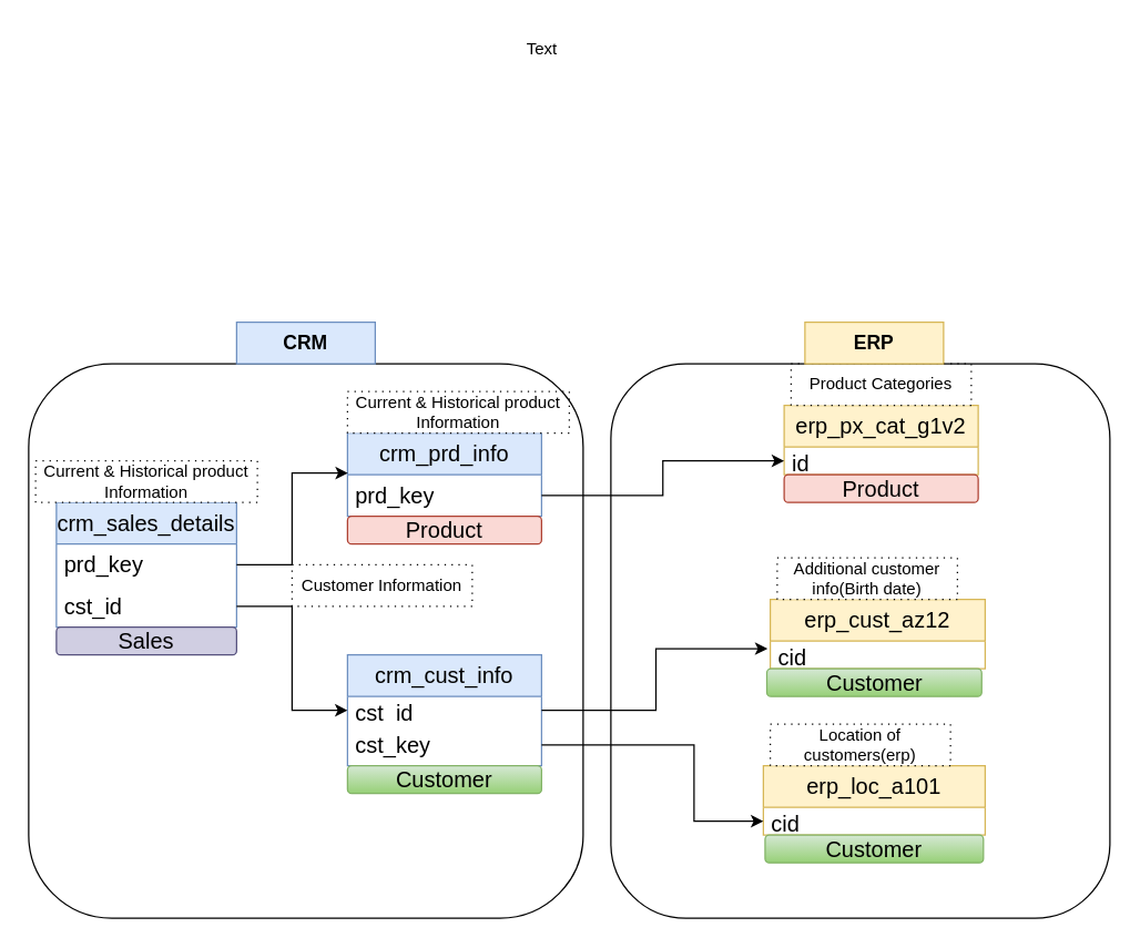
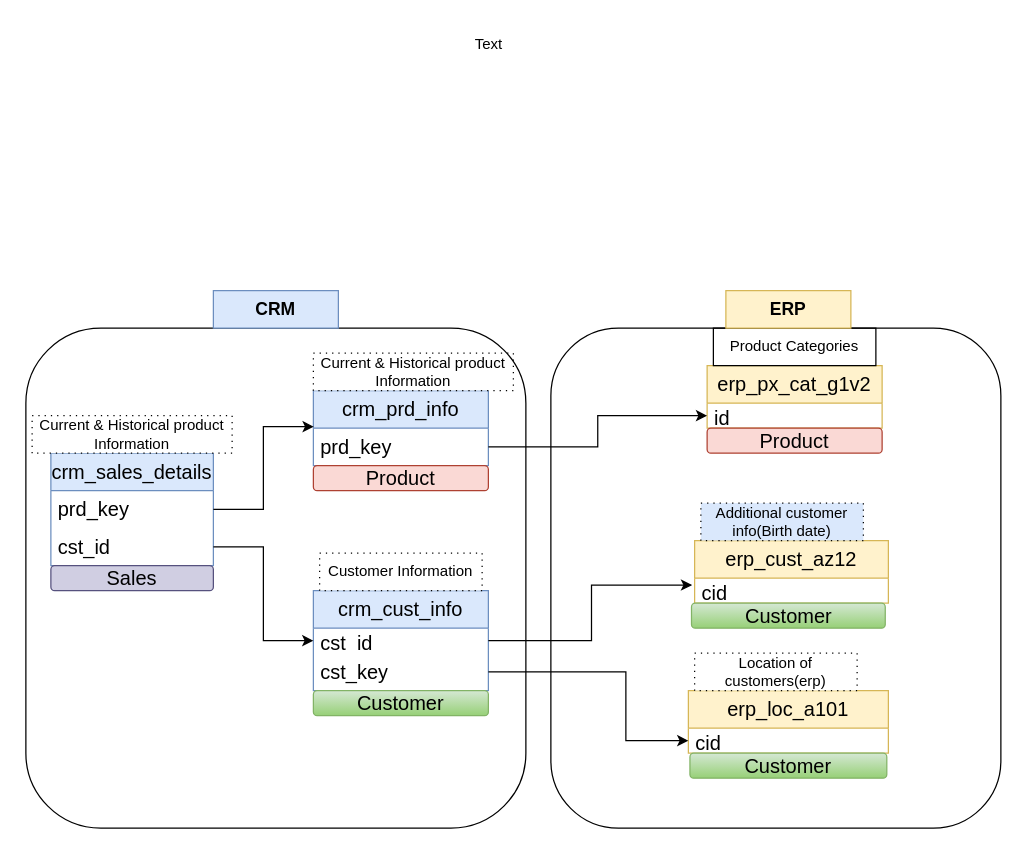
- <mxCell id="25" value="Product Categories" style="rounded=0;whiteSpace=wrap;html=1;dashed=1;dashPattern=1 4;" vertex="1" parent="1"><mxGeometry x="570" y="262" width="130" height="30" as="geometry" /></mxCell>
+ <mxCell id="25" value="Product Categories" style="rounded=0;whiteSpace=wrap;html=1;dashed=0;dashPattern=1 4;" vertex="1" parent="1"><mxGeometry x="570" y="262" width="130" height="30" as="geometry" /></mxCell>
- <mxCell id="15" value="Additional customer info(Birth date)" style="rounded=0;whiteSpace=wrap;html=1;dashed=1;dashPattern=1 4;" vertex="1" parent="1"><mxGeometry x="560" y="402" width="130" height="30" as="geometry" /></mxCell>
+ <mxCell id="15" value="Additional customer info(Birth date)" style="rounded=0;whiteSpace=wrap;html=1;dashed=1;dashPattern=1 4;fillColor=#dae8fc;" vertex="1" parent="1"><mxGeometry x="560" y="402" width="130" height="30" as="geometry" /></mxCell>
- <mxCell id="5" value="Customer Information" style="rounded=0;whiteSpace=wrap;html=1;dashed=1;dashPattern=1 4;" vertex="1" parent="1"><mxGeometry x="210" y="407" width="130" height="30" as="geometry" /></mxCell>
+ <mxCell id="5" value="Customer Information" style="rounded=0;whiteSpace=wrap;html=1;dashed=1;dashPattern=1 4;" vertex="1" parent="1"><mxGeometry x="255" y="442" width="130" height="30" as="geometry" /></mxCell>
